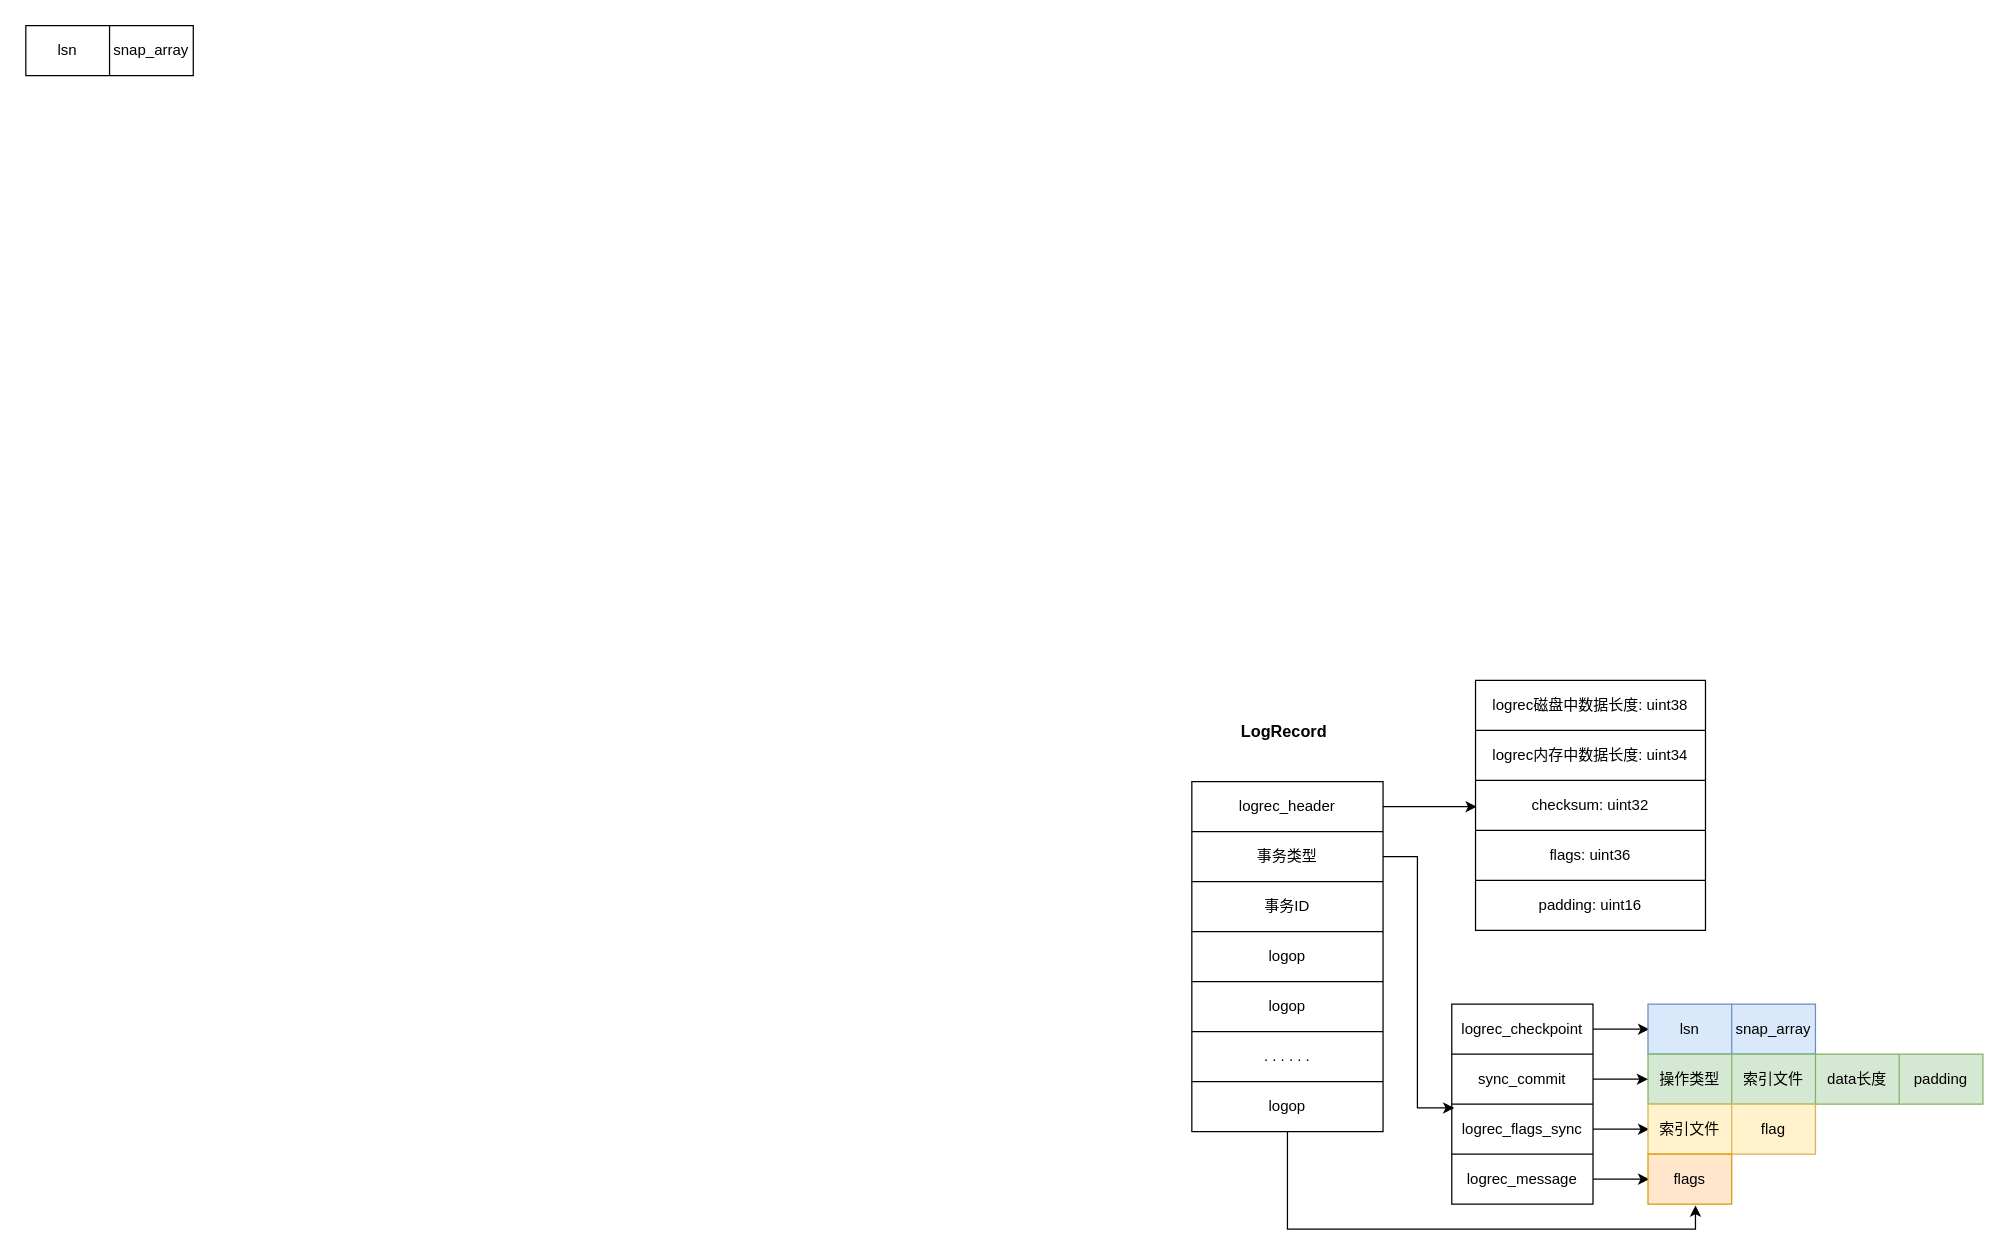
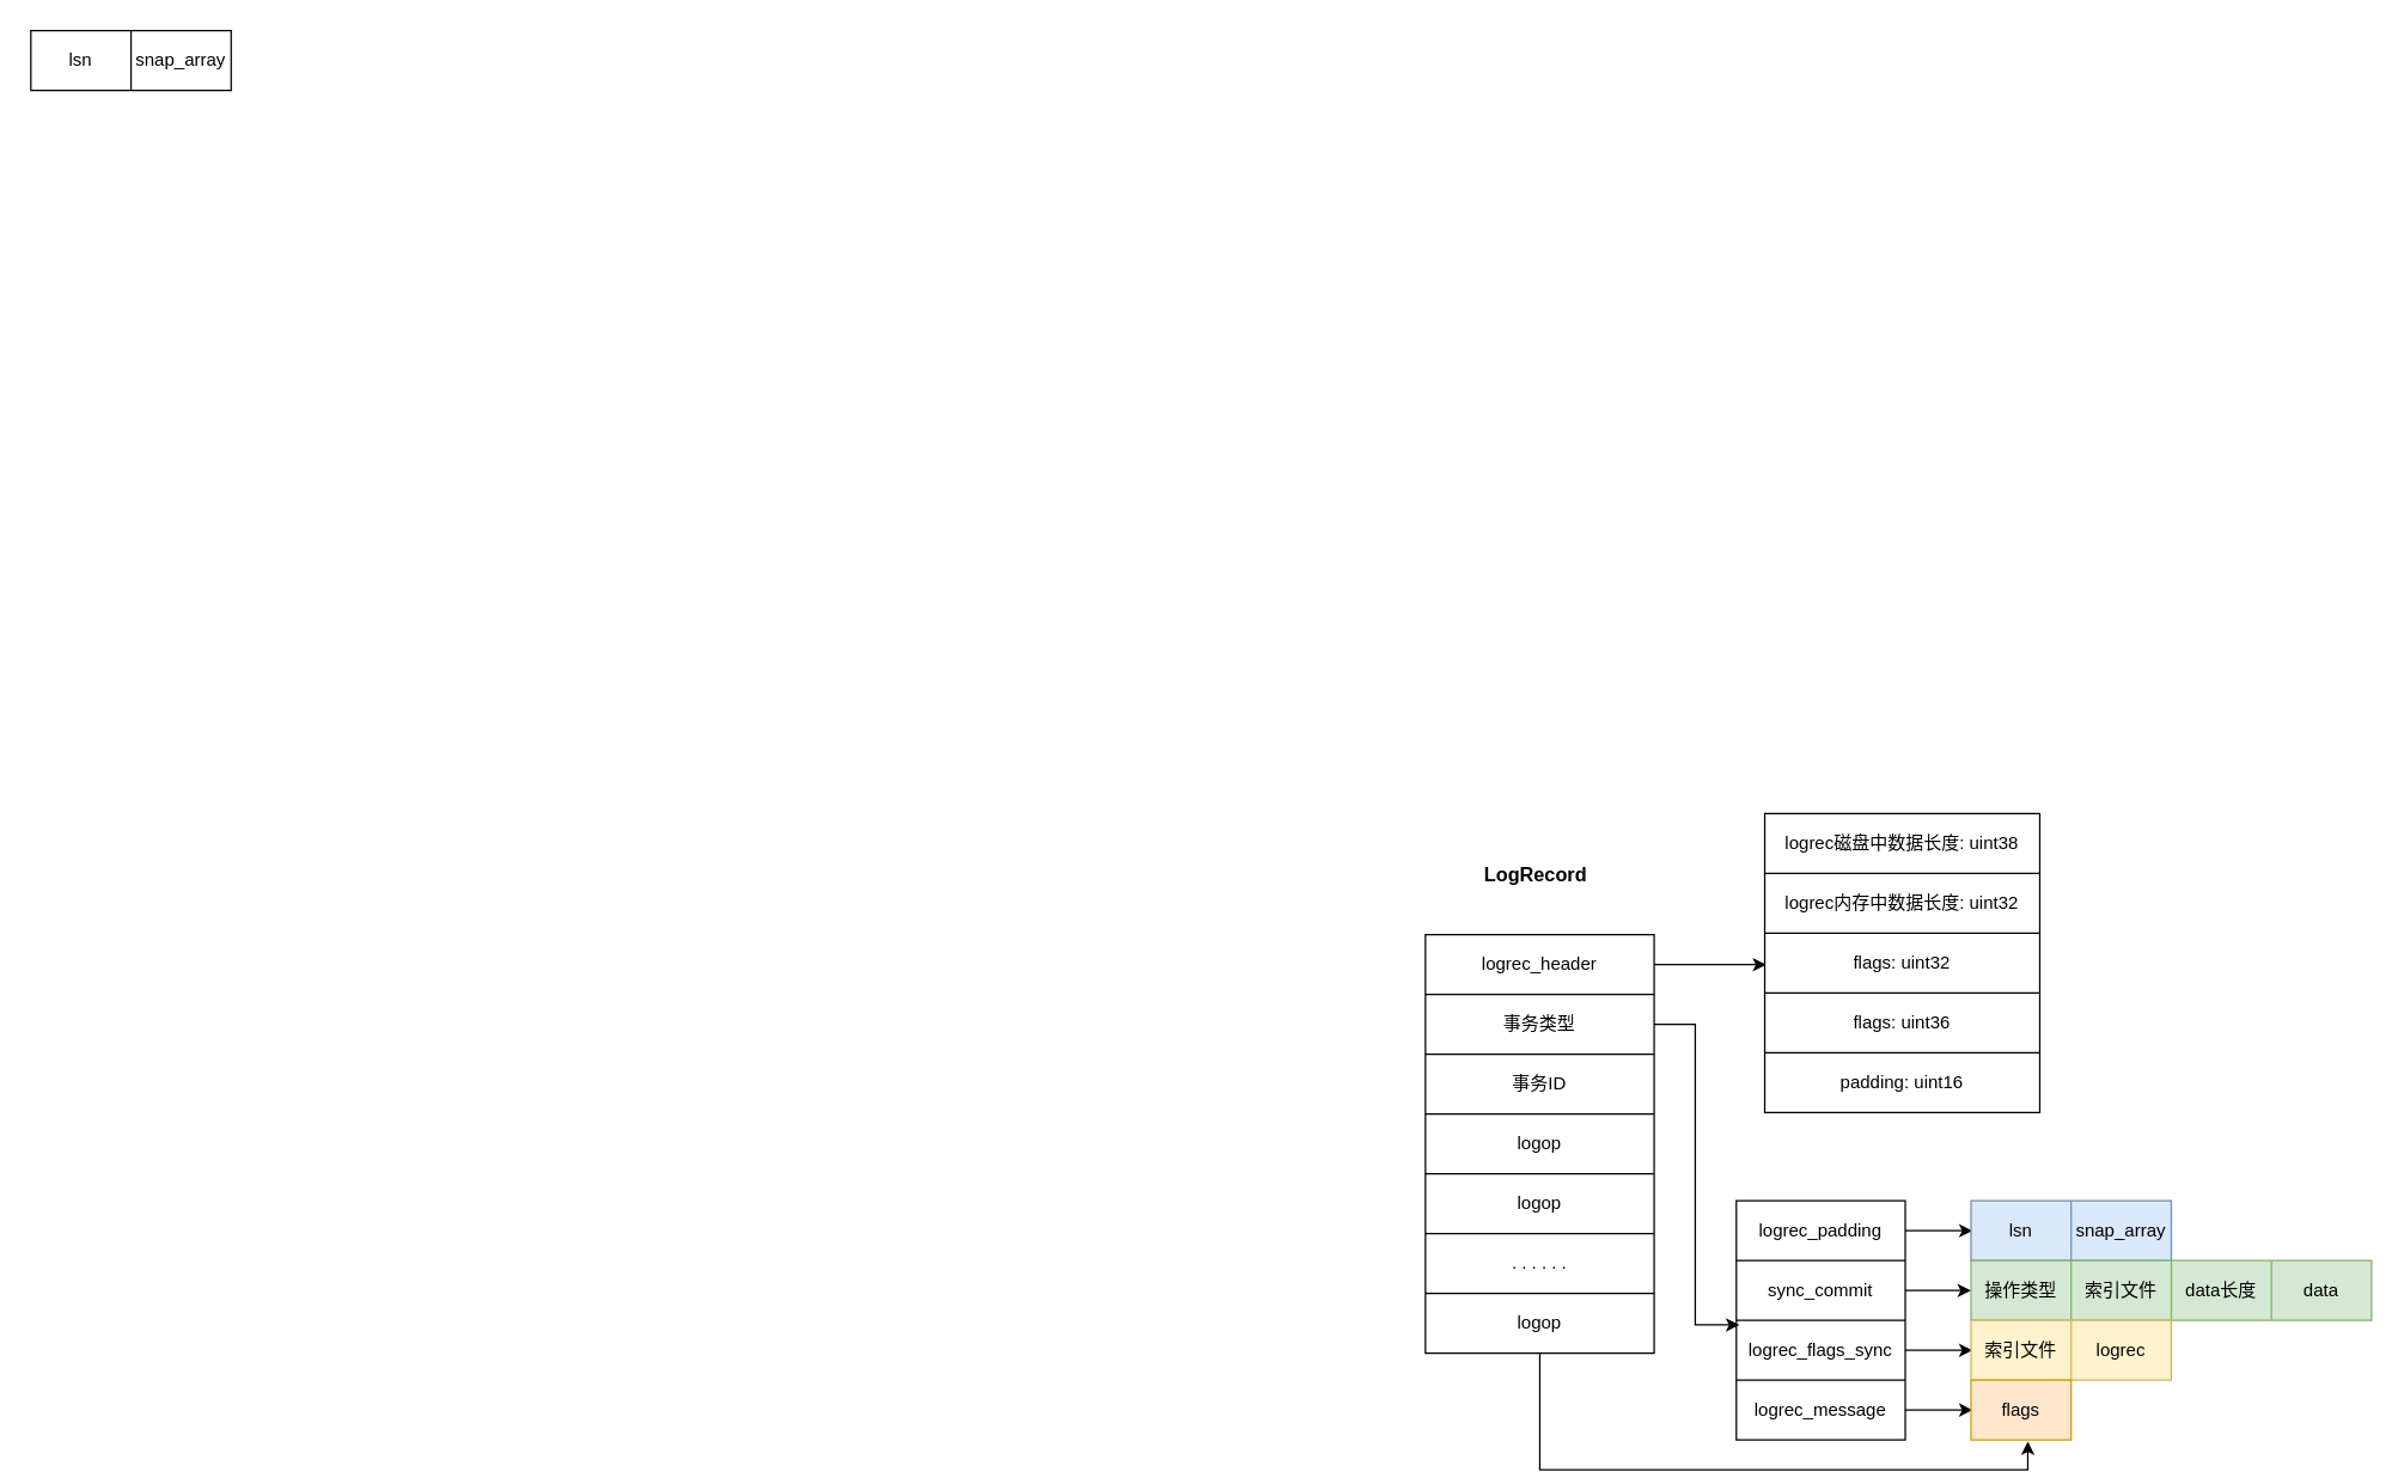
- <mxCell id="23" value="logrec内存中数据长度: uint34" style="shape=partialRectangle;html=1;whiteSpace=wrap;connectable=0;fillColor=none;top=0;left=0;bottom=0;right=0;overflow=hidden;" parent="22" vertex="1"><mxGeometry width="184" height="40" as="geometry"><mxRectangle width="184" height="40" as="alternateBounds" /></mxGeometry></mxCell>
+ <mxCell id="23" value="logrec内存中数据长度: uint32" style="shape=partialRectangle;html=1;whiteSpace=wrap;connectable=0;fillColor=none;top=0;left=0;bottom=0;right=0;overflow=hidden;" parent="22" vertex="1"><mxGeometry width="184" height="40" as="geometry"><mxRectangle width="184" height="40" as="alternateBounds" /></mxGeometry></mxCell>
- <mxCell id="25" value="checksum: uint32" style="shape=partialRectangle;html=1;whiteSpace=wrap;connectable=0;fillColor=none;top=0;left=0;bottom=0;right=0;overflow=hidden;" parent="24" vertex="1"><mxGeometry width="184" height="40" as="geometry"><mxRectangle width="184" height="40" as="alternateBounds" /></mxGeometry></mxCell>
+ <mxCell id="25" value="flags: uint32" style="shape=partialRectangle;html=1;whiteSpace=wrap;connectable=0;fillColor=none;top=0;left=0;bottom=0;right=0;overflow=hidden;" parent="24" vertex="1"><mxGeometry width="184" height="40" as="geometry"><mxRectangle width="184" height="40" as="alternateBounds" /></mxGeometry></mxCell>
- <mxCell id="32" value="logrec_checkpoint" style="shape=partialRectangle;html=1;whiteSpace=wrap;connectable=0;fillColor=none;top=0;left=0;bottom=0;right=0;overflow=hidden;" parent="31" vertex="1"><mxGeometry width="113" height="40" as="geometry"><mxRectangle width="113" height="40" as="alternateBounds" /></mxGeometry></mxCell>
+ <mxCell id="32" value="logrec_padding" style="shape=partialRectangle;html=1;whiteSpace=wrap;connectable=0;fillColor=none;top=0;left=0;bottom=0;right=0;overflow=hidden;" parent="31" vertex="1"><mxGeometry width="113" height="40" as="geometry"><mxRectangle width="113" height="40" as="alternateBounds" /></mxGeometry></mxCell>
- <mxCell id="53" value="padding" style="shape=partialRectangle;html=1;whiteSpace=wrap;connectable=0;fillColor=none;top=0;left=0;bottom=0;right=0;overflow=hidden;" parent="49" vertex="1"><mxGeometry x="201" width="67" height="40" as="geometry"><mxRectangle width="67" height="40" as="alternateBounds" /></mxGeometry></mxCell>
+ <mxCell id="53" value="data" style="shape=partialRectangle;html=1;whiteSpace=wrap;connectable=0;fillColor=none;top=0;left=0;bottom=0;right=0;overflow=hidden;" parent="49" vertex="1"><mxGeometry x="201" width="67" height="40" as="geometry"><mxRectangle width="67" height="40" as="alternateBounds" /></mxGeometry></mxCell>
- <mxCell id="59" value="flag" style="shape=partialRectangle;html=1;whiteSpace=wrap;connectable=0;fillColor=none;top=0;left=0;bottom=0;right=0;overflow=hidden;" parent="57" vertex="1"><mxGeometry x="67" width="67" height="40" as="geometry"><mxRectangle width="67" height="40" as="alternateBounds" /></mxGeometry></mxCell>
+ <mxCell id="59" value="logrec" style="shape=partialRectangle;html=1;whiteSpace=wrap;connectable=0;fillColor=none;top=0;left=0;bottom=0;right=0;overflow=hidden;" parent="57" vertex="1"><mxGeometry x="67" width="67" height="40" as="geometry"><mxRectangle width="67" height="40" as="alternateBounds" /></mxGeometry></mxCell>
